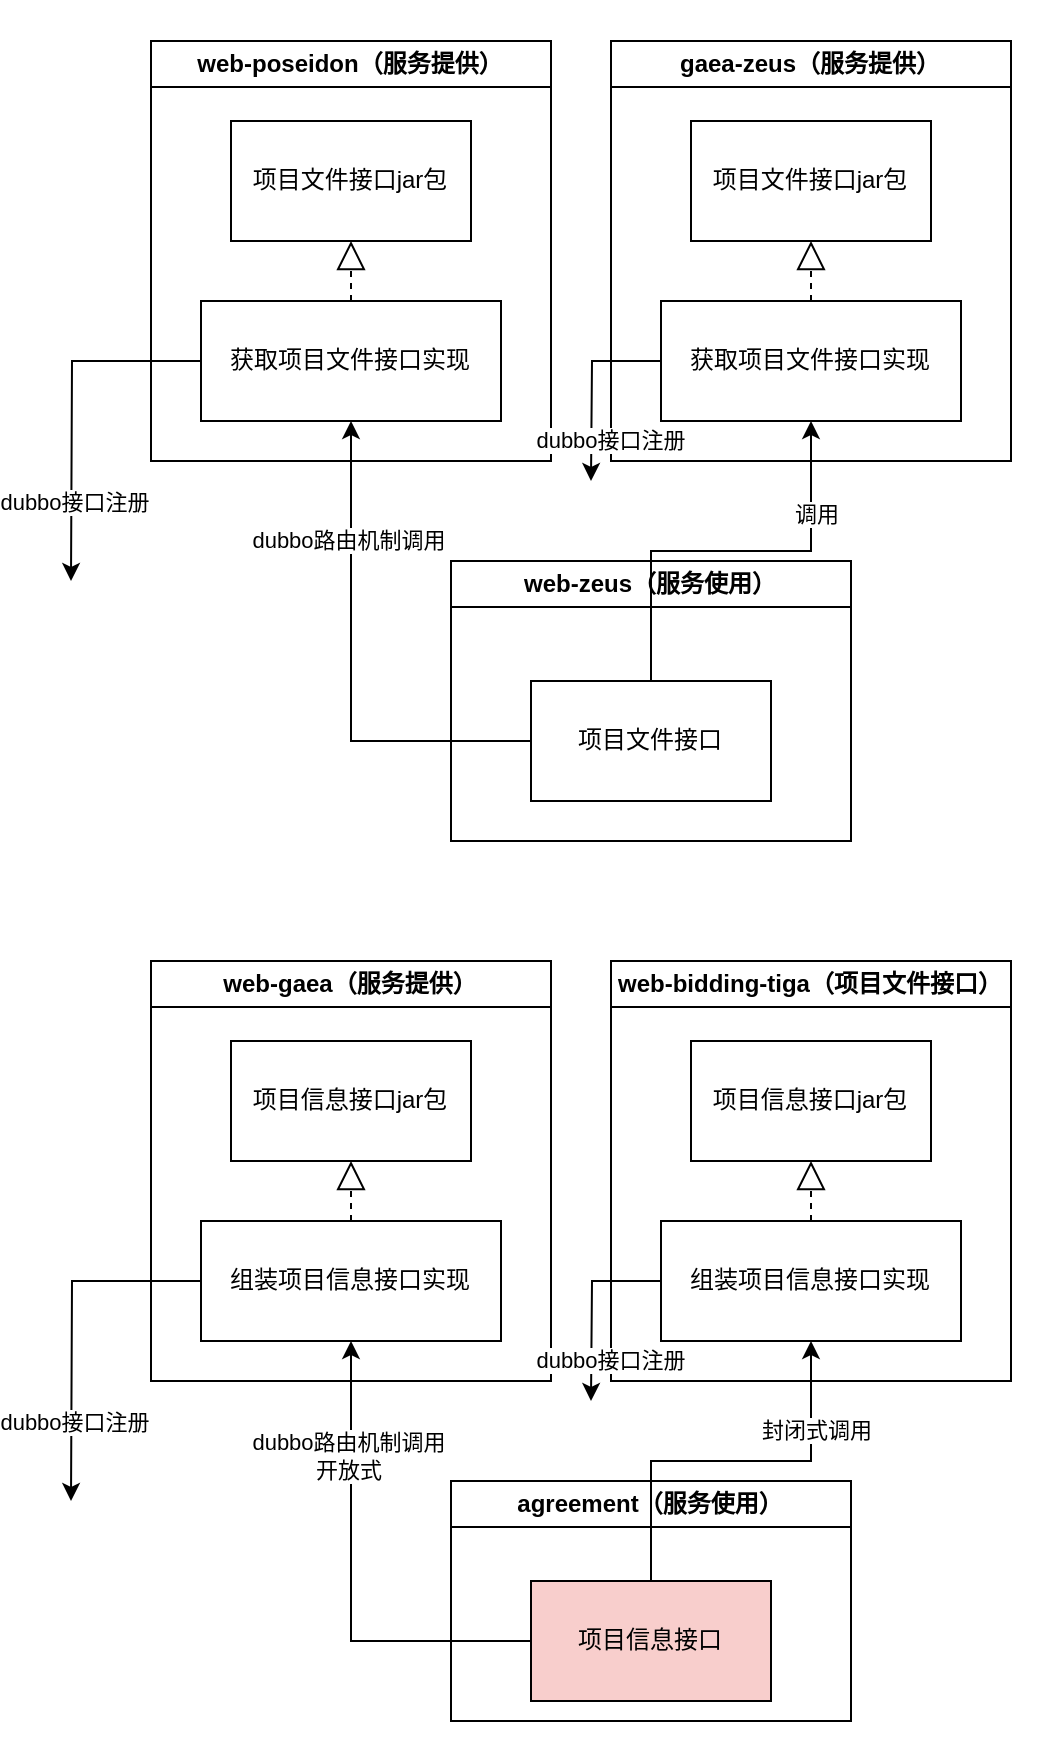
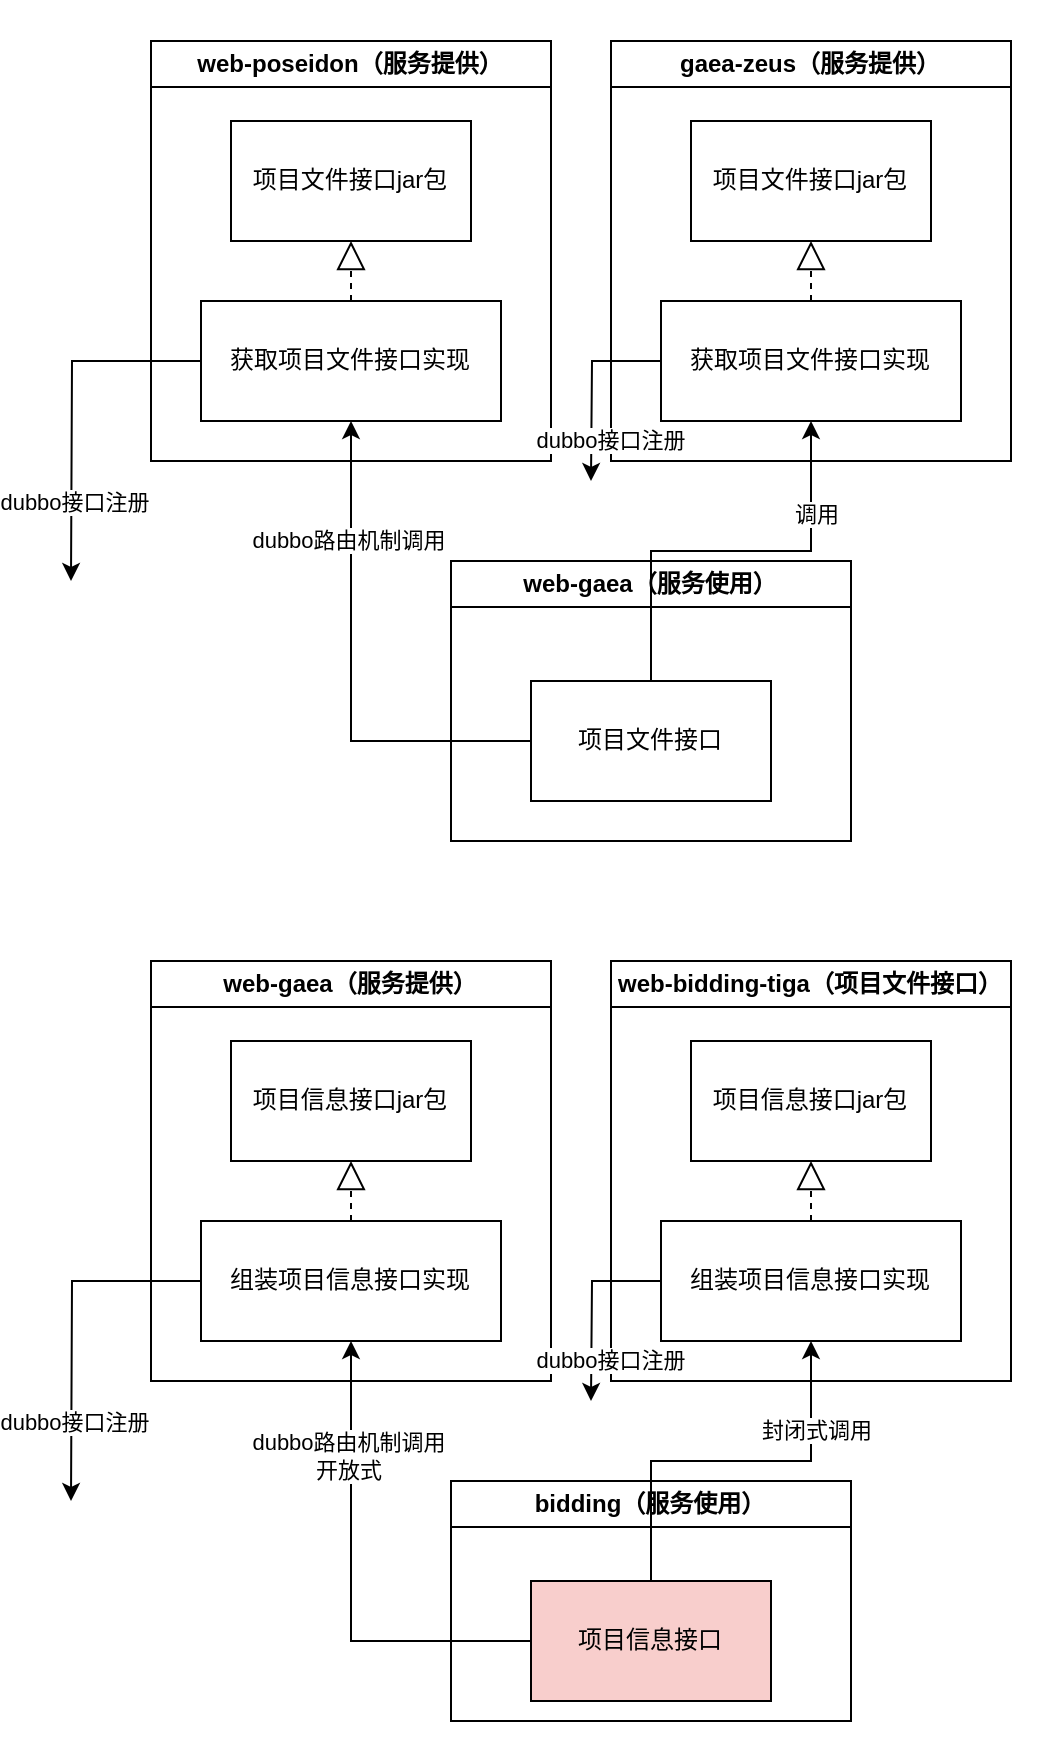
- <mxCell id="2" value="web-zeus（服务使用）" style="swimlane;whiteSpace=wrap;html=1;" vertex="1" parent="1"><mxGeometry x="170" y="280" width="200" height="140" as="geometry" /></mxCell>
+ <mxCell id="2" value="web-gaea（服务使用）" style="swimlane;whiteSpace=wrap;html=1;" vertex="1" parent="1"><mxGeometry x="170" y="280" width="200" height="140" as="geometry" /></mxCell>
- <mxCell id="19" value="agreement（服务使用）" style="swimlane;whiteSpace=wrap;html=1;" vertex="1" parent="1"><mxGeometry x="170" y="740" width="200" height="120" as="geometry" /></mxCell>
+ <mxCell id="19" value="bidding（服务使用）" style="swimlane;whiteSpace=wrap;html=1;" vertex="1" parent="1"><mxGeometry x="170" y="740" width="200" height="120" as="geometry" /></mxCell>
